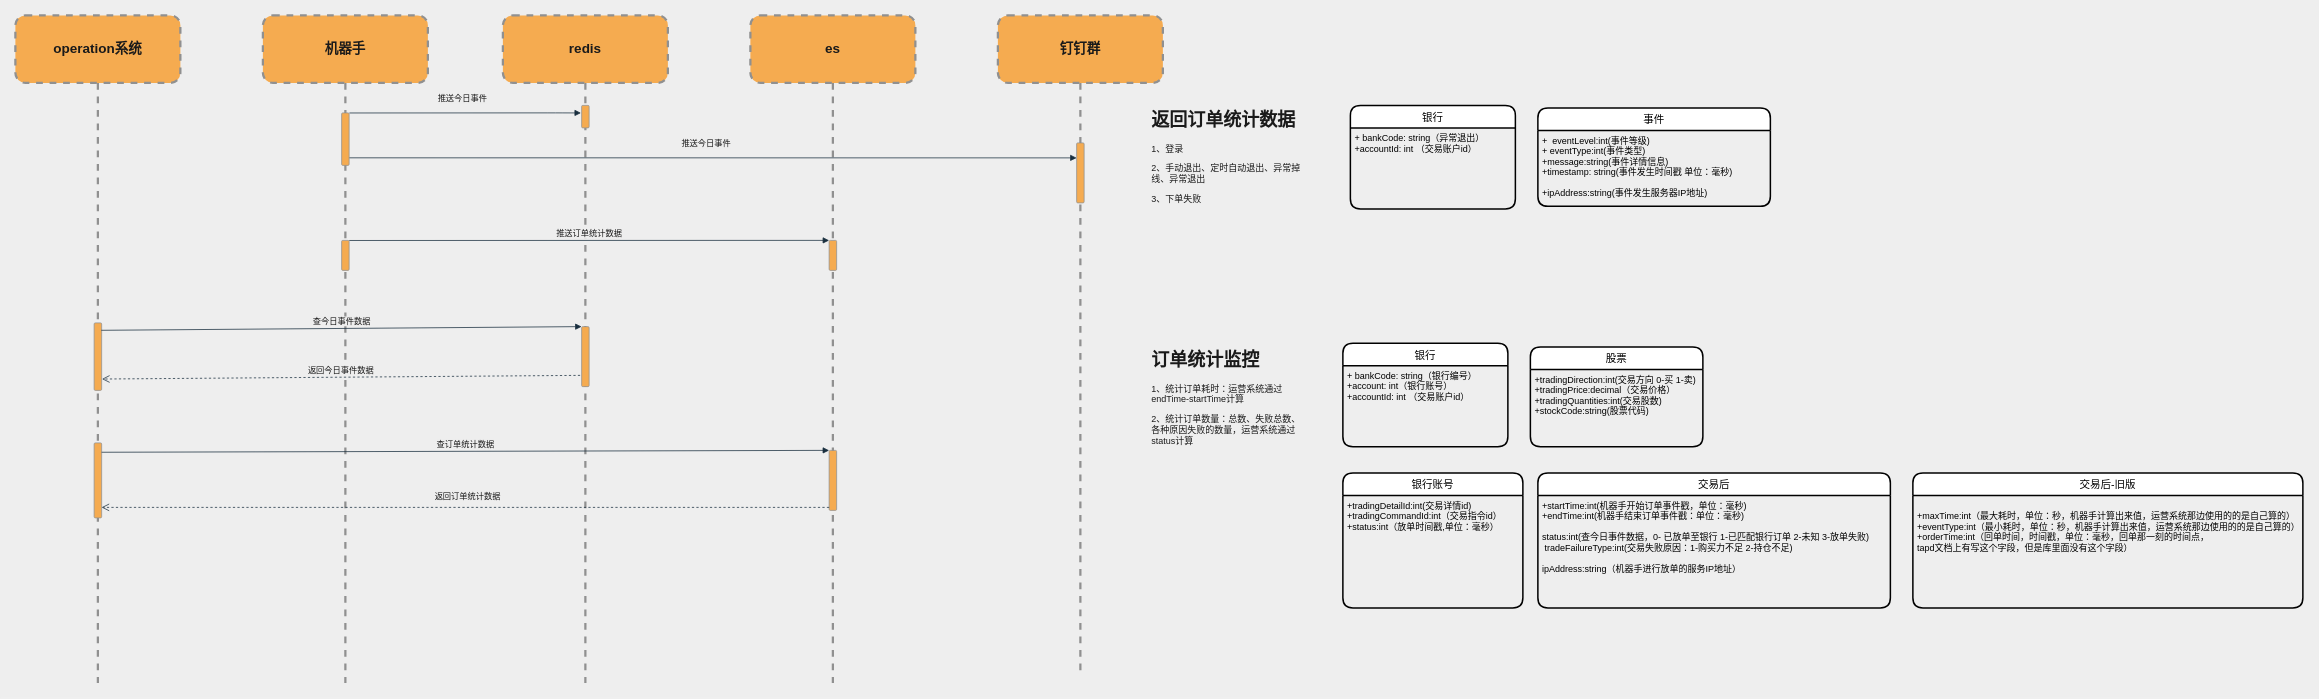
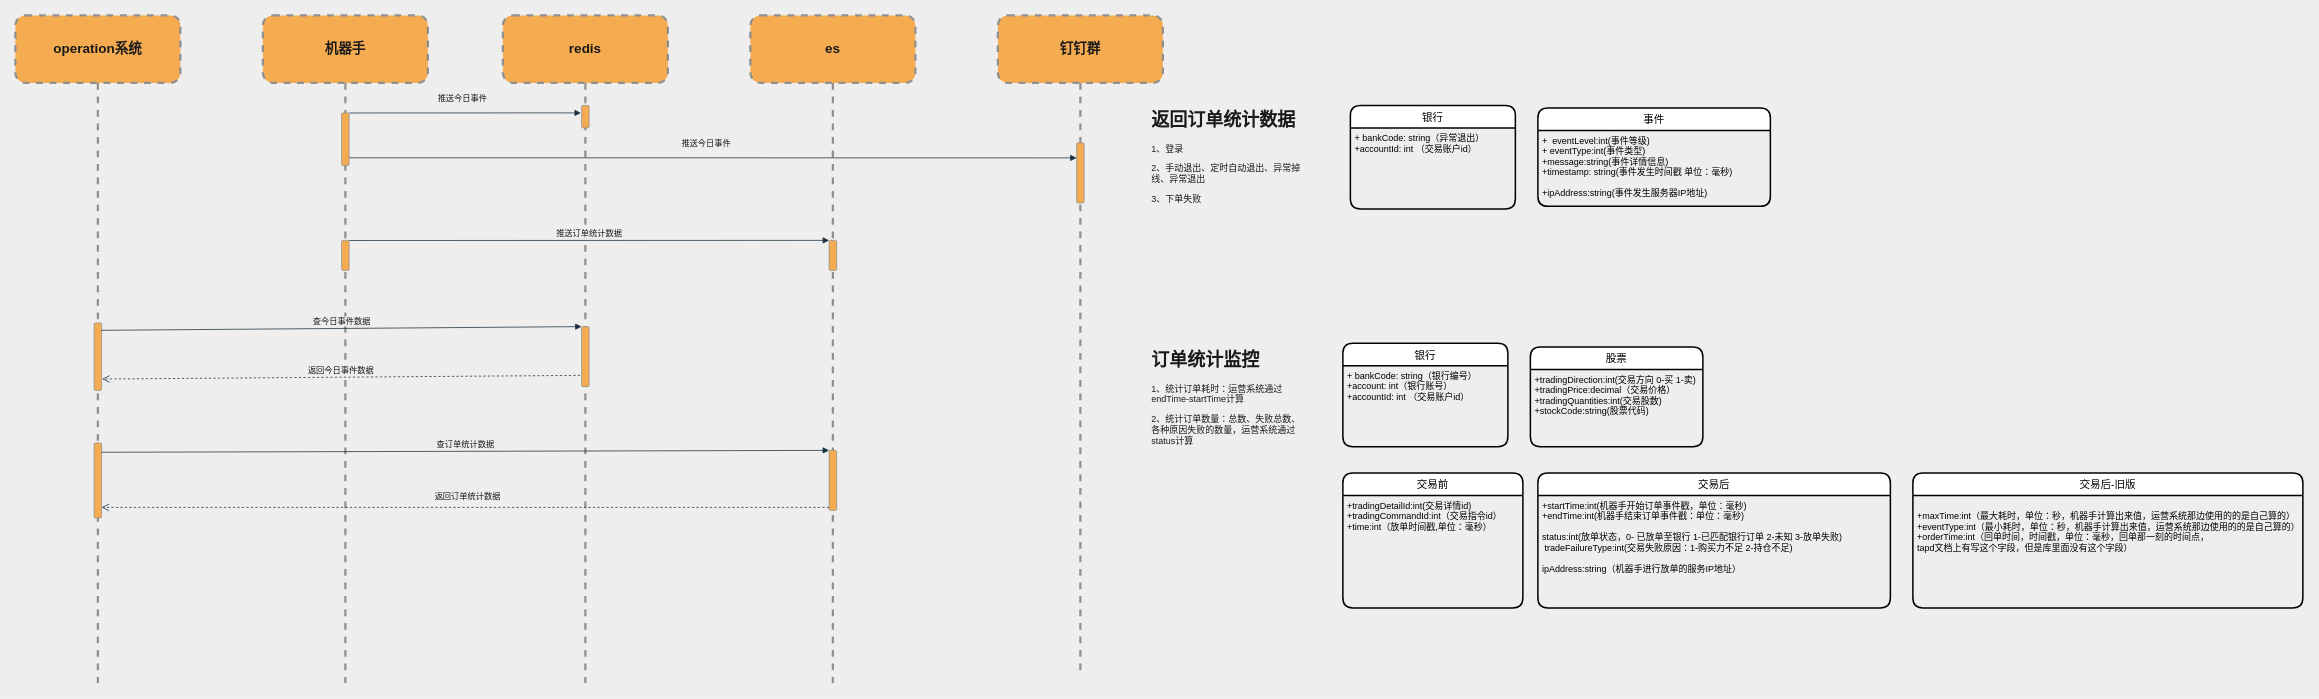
- <mxCell id="6" value="银行账号" style="swimlane;childLayout=stackLayout;horizontal=1;startSize=30;horizontalStack=0;rounded=1;fontSize=14;fontStyle=0;strokeWidth=2;resizeParent=0;resizeLast=1;shadow=0;dashed=0;align=center;" parent="1" vertex="1"><mxGeometry x="1790" y="630" width="240" height="180" as="geometry" /></mxCell>
+ <mxCell id="6" value="交易前" style="swimlane;childLayout=stackLayout;horizontal=1;startSize=30;horizontalStack=0;rounded=1;fontSize=14;fontStyle=0;strokeWidth=2;resizeParent=0;resizeLast=1;shadow=0;dashed=0;align=center;" parent="1" vertex="1"><mxGeometry x="1790" y="630" width="240" height="180" as="geometry" /></mxCell>
- <mxCell id="7" value="+tradingDetailId:int(交易详情id)&#10;+tradingCommandId:int（交易指令id）&#10;+status:int（放单时间戳,单位：毫秒）" style="align=left;strokeColor=none;fillColor=none;spacingLeft=4;fontSize=12;verticalAlign=top;resizable=0;rotatable=0;part=1;rounded=1;" parent="6" vertex="1"><mxGeometry y="30" width="240" height="150" as="geometry" /></mxCell>
+ <mxCell id="7" value="+tradingDetailId:int(交易详情id)&#10;+tradingCommandId:int（交易指令id）&#10;+time:int（放单时间戳,单位：毫秒）" style="align=left;strokeColor=none;fillColor=none;spacingLeft=4;fontSize=12;verticalAlign=top;resizable=0;rotatable=0;part=1;rounded=1;" parent="6" vertex="1"><mxGeometry y="30" width="240" height="150" as="geometry" /></mxCell>
- <mxCell id="9" value="+startTime:int(机器手开始订单事件戳，单位：毫秒)&#10;+endTime:int(机器手结束订单事件戳：单位：毫秒)&#10;&#10;status:int(查今日事件数据，0- 已放单至银行 1-已匹配银行订单 2-未知 3-放单失败)&#10; tradeFailureType:int(交易失败原因：1-购买力不足 2-持仓不足) &#10;&#10;ipAddress:string（机器手进行放单的服务IP地址）" style="align=left;strokeColor=none;fillColor=none;spacingLeft=4;fontSize=12;verticalAlign=top;resizable=0;rotatable=0;part=1;rounded=1;" parent="8" vertex="1"><mxGeometry y="30" width="470" height="150" as="geometry" /></mxCell>
+ <mxCell id="9" value="+startTime:int(机器手开始订单事件戳，单位：毫秒)&#10;+endTime:int(机器手结束订单事件戳：单位：毫秒)&#10;&#10;status:int(放单状态，0- 已放单至银行 1-已匹配银行订单 2-未知 3-放单失败)&#10; tradeFailureType:int(交易失败原因：1-购买力不足 2-持仓不足) &#10;&#10;ipAddress:string（机器手进行放单的服务IP地址）" style="align=left;strokeColor=none;fillColor=none;spacingLeft=4;fontSize=12;verticalAlign=top;resizable=0;rotatable=0;part=1;rounded=1;" parent="8" vertex="1"><mxGeometry y="30" width="470" height="150" as="geometry" /></mxCell>
